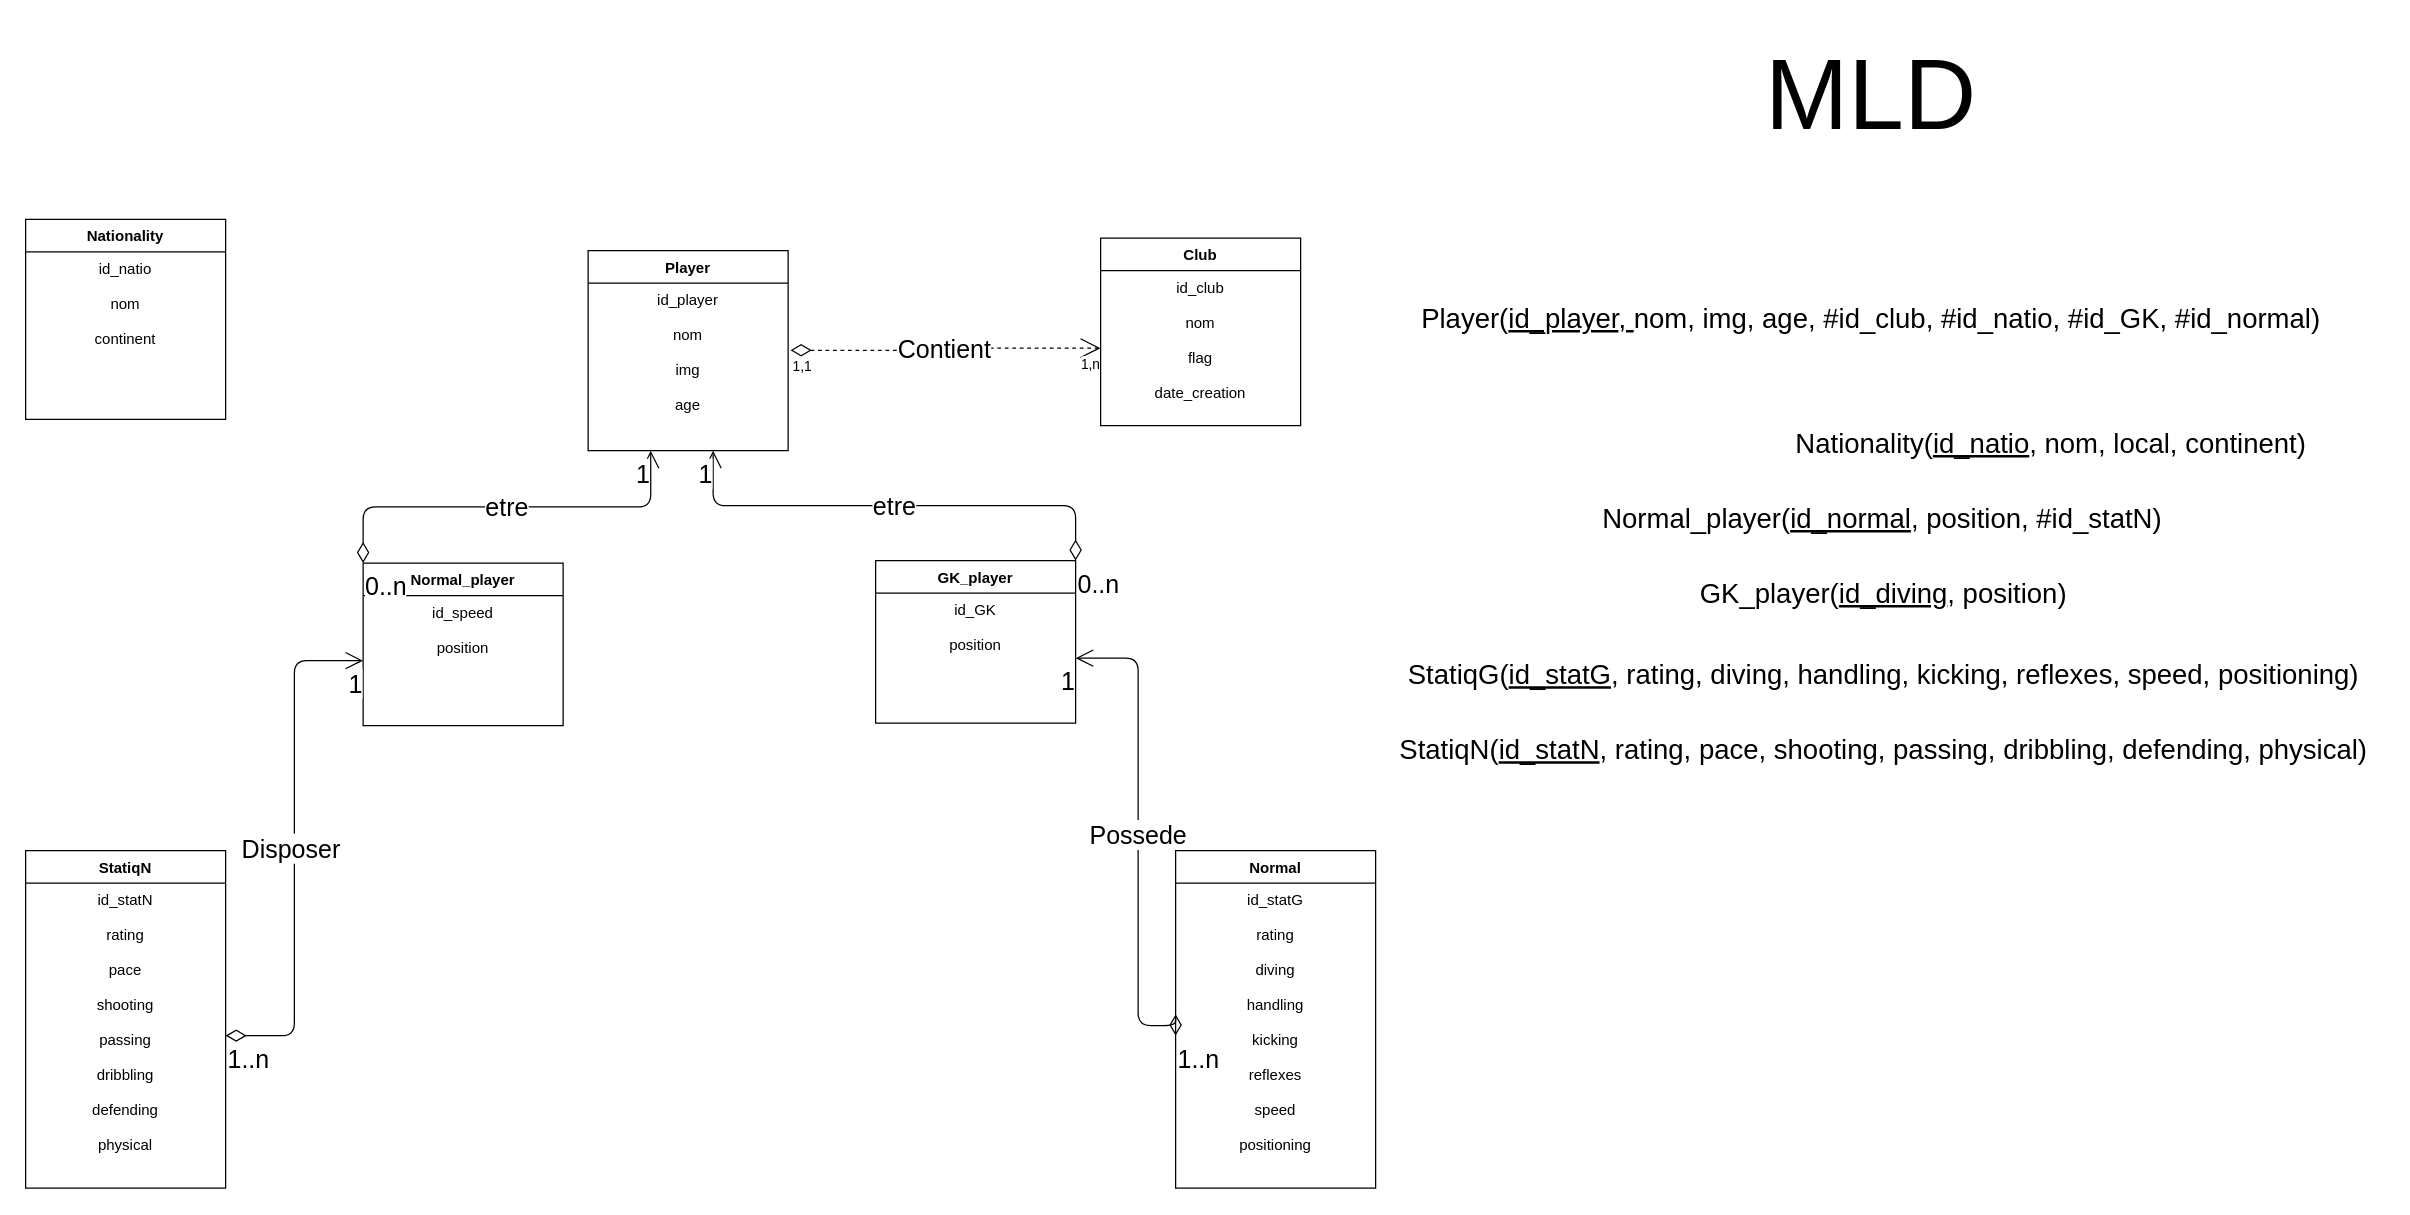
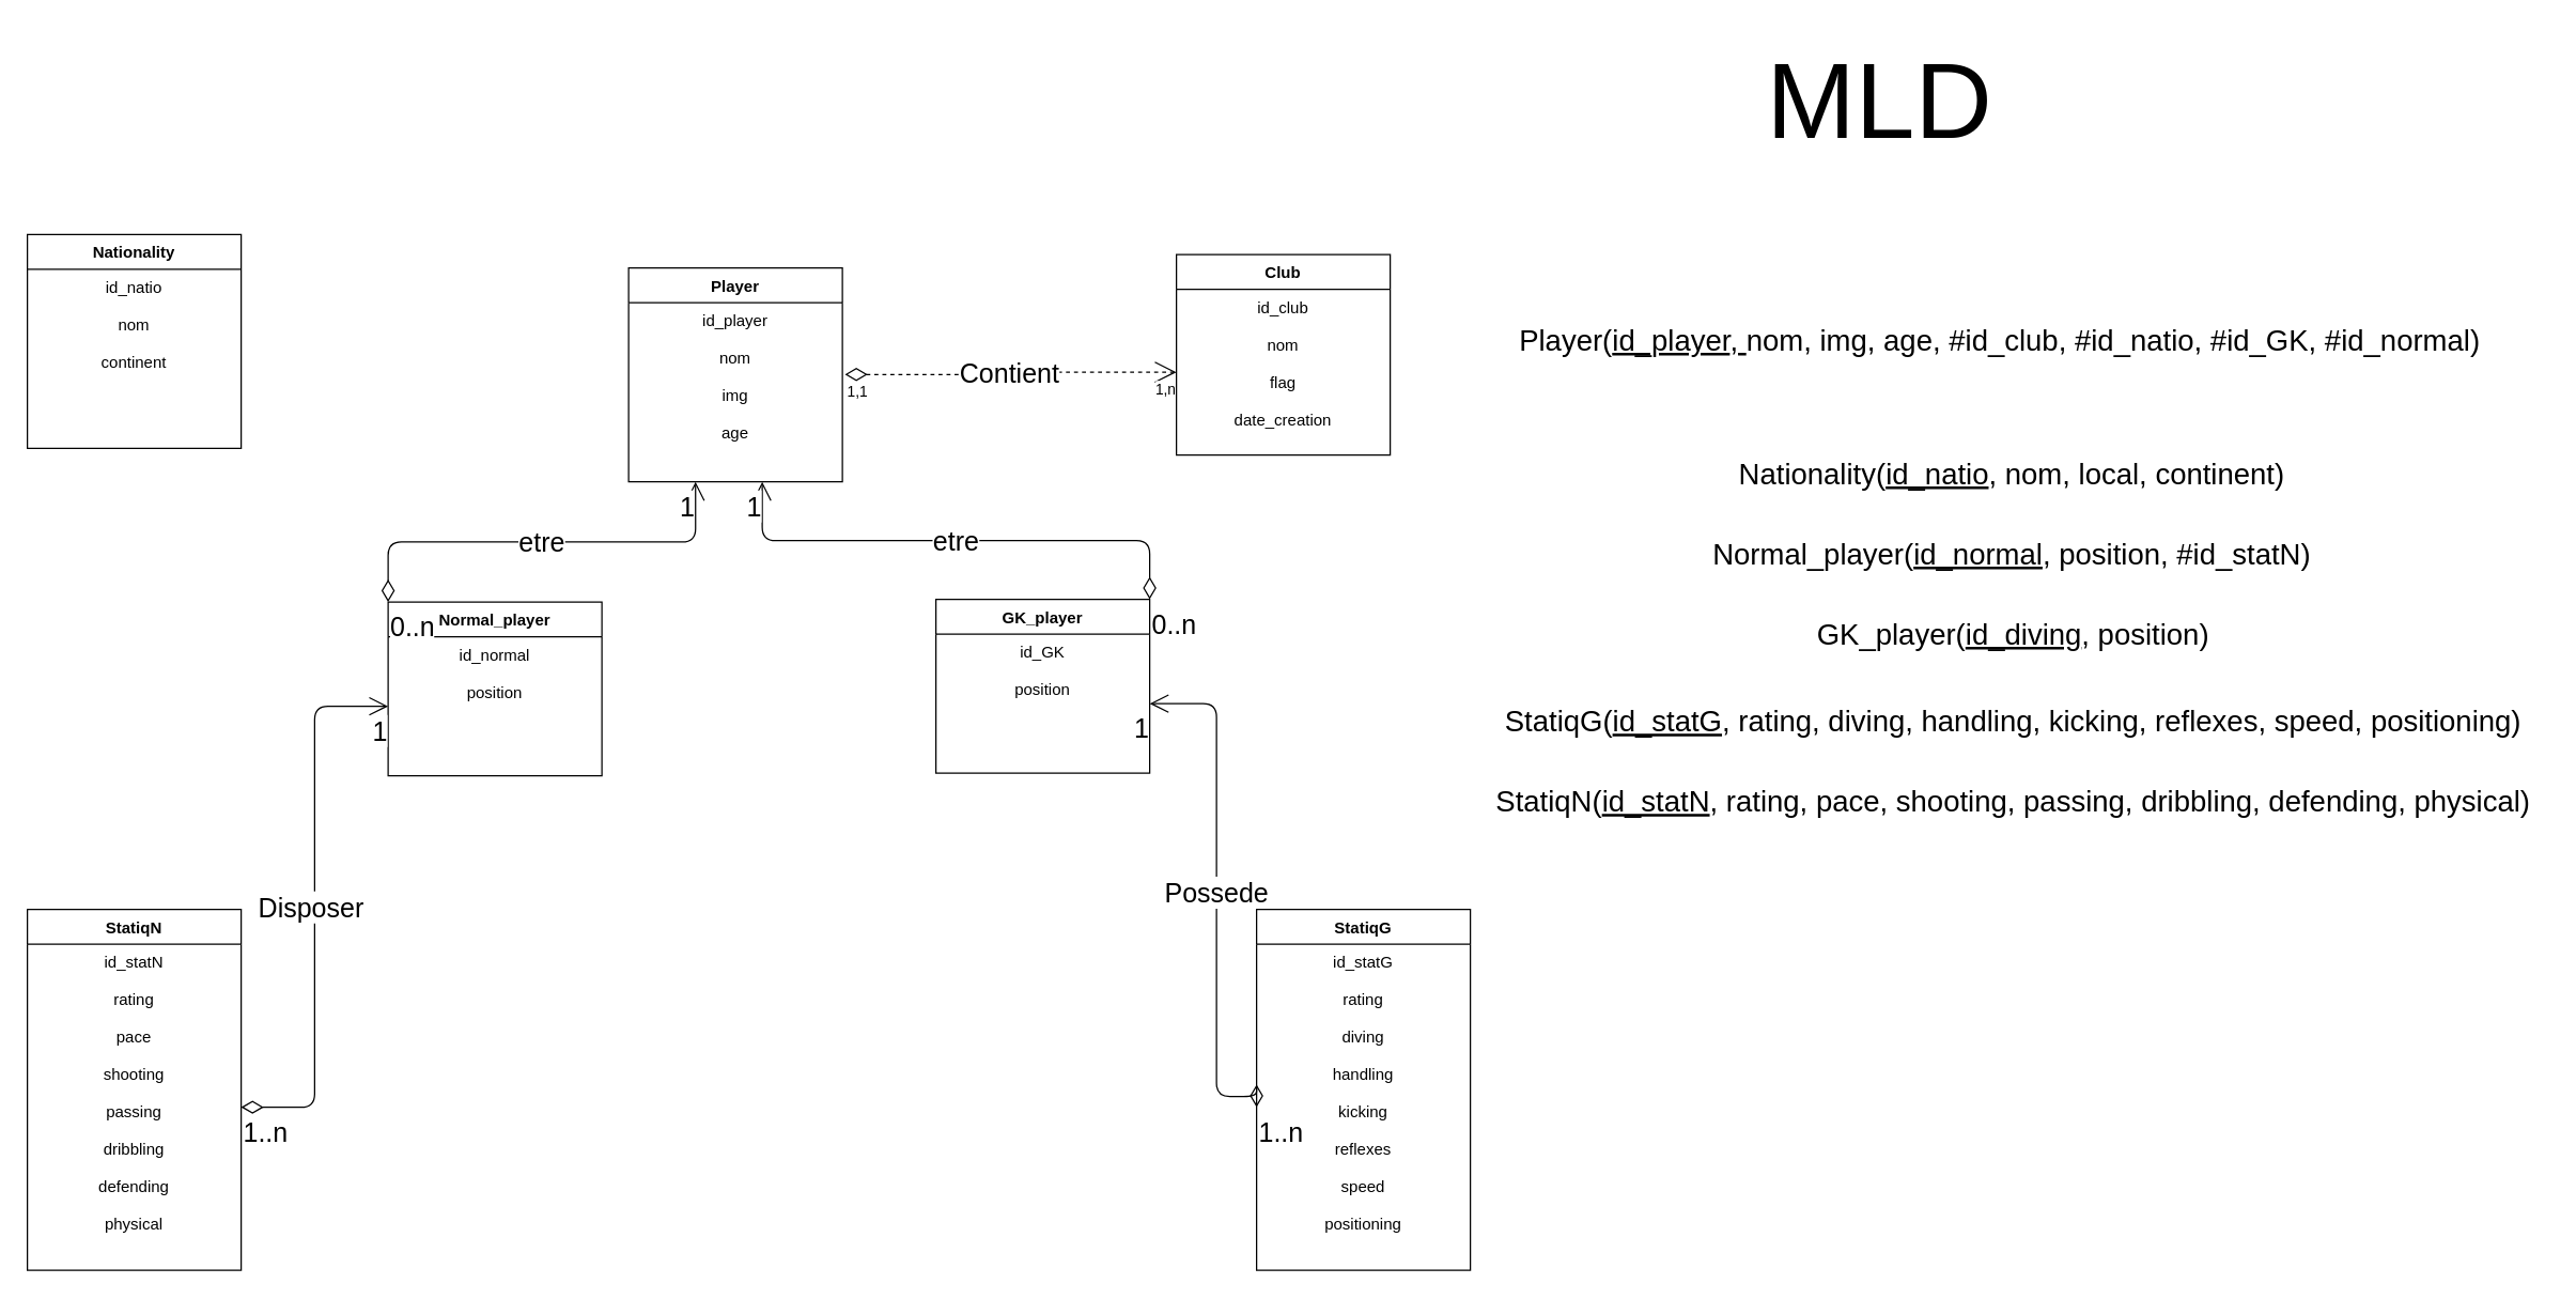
- <mxCell id="16" value="&lt;span style=&quot;font-size: 80px;&quot;&gt;MLD&lt;/span&gt;" style="text;html=1;align=center;verticalAlign=middle;resizable=0;points=[];autosize=1;strokeColor=none;fillColor=none;fontSize=80;" vertex="1" parent="1"><mxGeometry x="1401" y="20" width="190" height="110" as="geometry" /></mxCell>
+ <mxCell id="16" value="&lt;span style=&quot;font-size: 80px;&quot;&gt;MLD&lt;/span&gt;" style="text;html=1;align=center;verticalAlign=middle;resizable=0;points=[];autosize=1;strokeColor=none;fillColor=none;fontSize=80;" vertex="1" parent="1"><mxGeometry x="1311" y="20" width="190" height="110" as="geometry" /></mxCell>
- <mxCell id="12" value="Nationality(&lt;u style=&quot;font-size: 22px;&quot;&gt;id_natio&lt;/u&gt;, nom, local, continent)" style="text;html=1;align=center;verticalAlign=middle;resizable=0;points=[];autosize=1;strokeColor=none;fillColor=none;fontSize=22;fontFamily=Helvetica;" vertex="1" parent="1"><mxGeometry x="1425" y="335" width="430" height="40" as="geometry" /></mxCell>
+ <mxCell id="12" value="Nationality(&lt;u style=&quot;font-size: 22px;&quot;&gt;id_natio&lt;/u&gt;, nom, local, continent)" style="text;html=1;align=center;verticalAlign=middle;resizable=0;points=[];autosize=1;strokeColor=none;fillColor=none;fontSize=22;fontFamily=Helvetica;" vertex="1" parent="1"><mxGeometry x="1290" y="335" width="430" height="40" as="geometry" /></mxCell>
- <mxCell id="21" value="id_speed&#10;&#10;position&#10;&#10;" style="text;strokeColor=none;fillColor=none;align=center;verticalAlign=top;spacingLeft=4;spacingRight=4;overflow=hidden;rotatable=0;points=[[0,0.5],[1,0.5]];portConstraint=eastwest;fontFamily=Helvetica;" vertex="1" parent="20"><mxGeometry y="26" width="160" height="104" as="geometry" /></mxCell>
+ <mxCell id="21" value="id_normal&#10;&#10;position&#10;&#10;" style="text;strokeColor=none;fillColor=none;align=center;verticalAlign=top;spacingLeft=4;spacingRight=4;overflow=hidden;rotatable=0;points=[[0,0.5],[1,0.5]];portConstraint=eastwest;fontFamily=Helvetica;" vertex="1" parent="20"><mxGeometry y="26" width="160" height="104" as="geometry" /></mxCell>
- <mxCell id="30" value="Normal" style="swimlane;fontStyle=1;align=center;verticalAlign=top;childLayout=stackLayout;horizontal=1;startSize=26;horizontalStack=0;resizeParent=1;resizeParentMax=0;resizeLast=0;collapsible=1;marginBottom=0;" vertex="1" parent="1"><mxGeometry x="940" y="680" width="160" height="270" as="geometry" /></mxCell>
+ <mxCell id="30" value="StatiqG" style="swimlane;fontStyle=1;align=center;verticalAlign=top;childLayout=stackLayout;horizontal=1;startSize=26;horizontalStack=0;resizeParent=1;resizeParentMax=0;resizeLast=0;collapsible=1;marginBottom=0;" vertex="1" parent="1"><mxGeometry x="940" y="680" width="160" height="270" as="geometry" /></mxCell>
